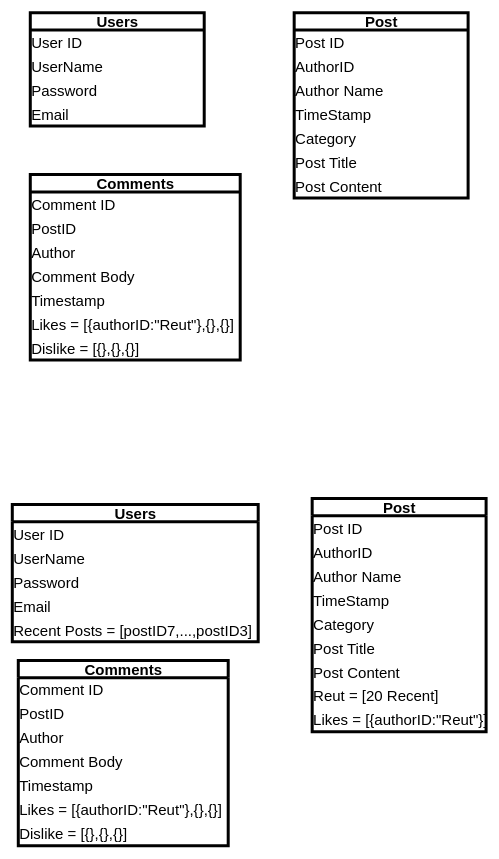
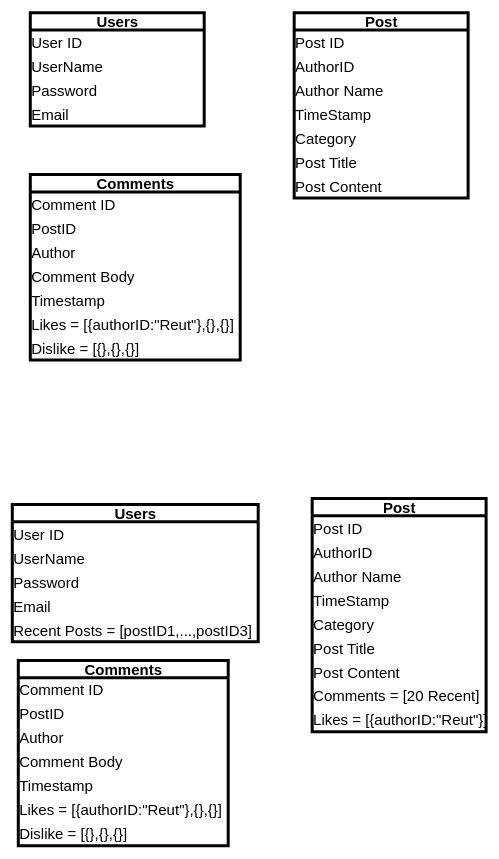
- <mxCell id="28" value="Recent Posts = [postID7,...,postID3]" style="text;html=1;resizable=0;autosize=1;align=left;verticalAlign=middle;points=[];fillColor=none;strokeColor=none;rounded=0;fontSize=25;" vertex="1" parent="23"><mxGeometry y="189" width="410" height="40" as="geometry" /></mxCell>
+ <mxCell id="28" value="Recent Posts = [postID1,...,postID3]" style="text;html=1;resizable=0;autosize=1;align=left;verticalAlign=middle;points=[];fillColor=none;strokeColor=none;rounded=0;fontSize=25;" vertex="1" parent="23"><mxGeometry y="189" width="410" height="40" as="geometry" /></mxCell>
- <mxCell id="45" value="Reut = [20 Recent]" style="text;html=1;resizable=0;autosize=1;align=left;verticalAlign=middle;points=[];fillColor=none;strokeColor=none;rounded=0;fontSize=25;" vertex="1" parent="37"><mxGeometry y="309" width="290" height="40" as="geometry" /></mxCell>
+ <mxCell id="45" value="Comments = [20 Recent]" style="text;html=1;resizable=0;autosize=1;align=left;verticalAlign=middle;points=[];fillColor=none;strokeColor=none;rounded=0;fontSize=25;" vertex="1" parent="37"><mxGeometry y="309" width="290" height="40" as="geometry" /></mxCell>
